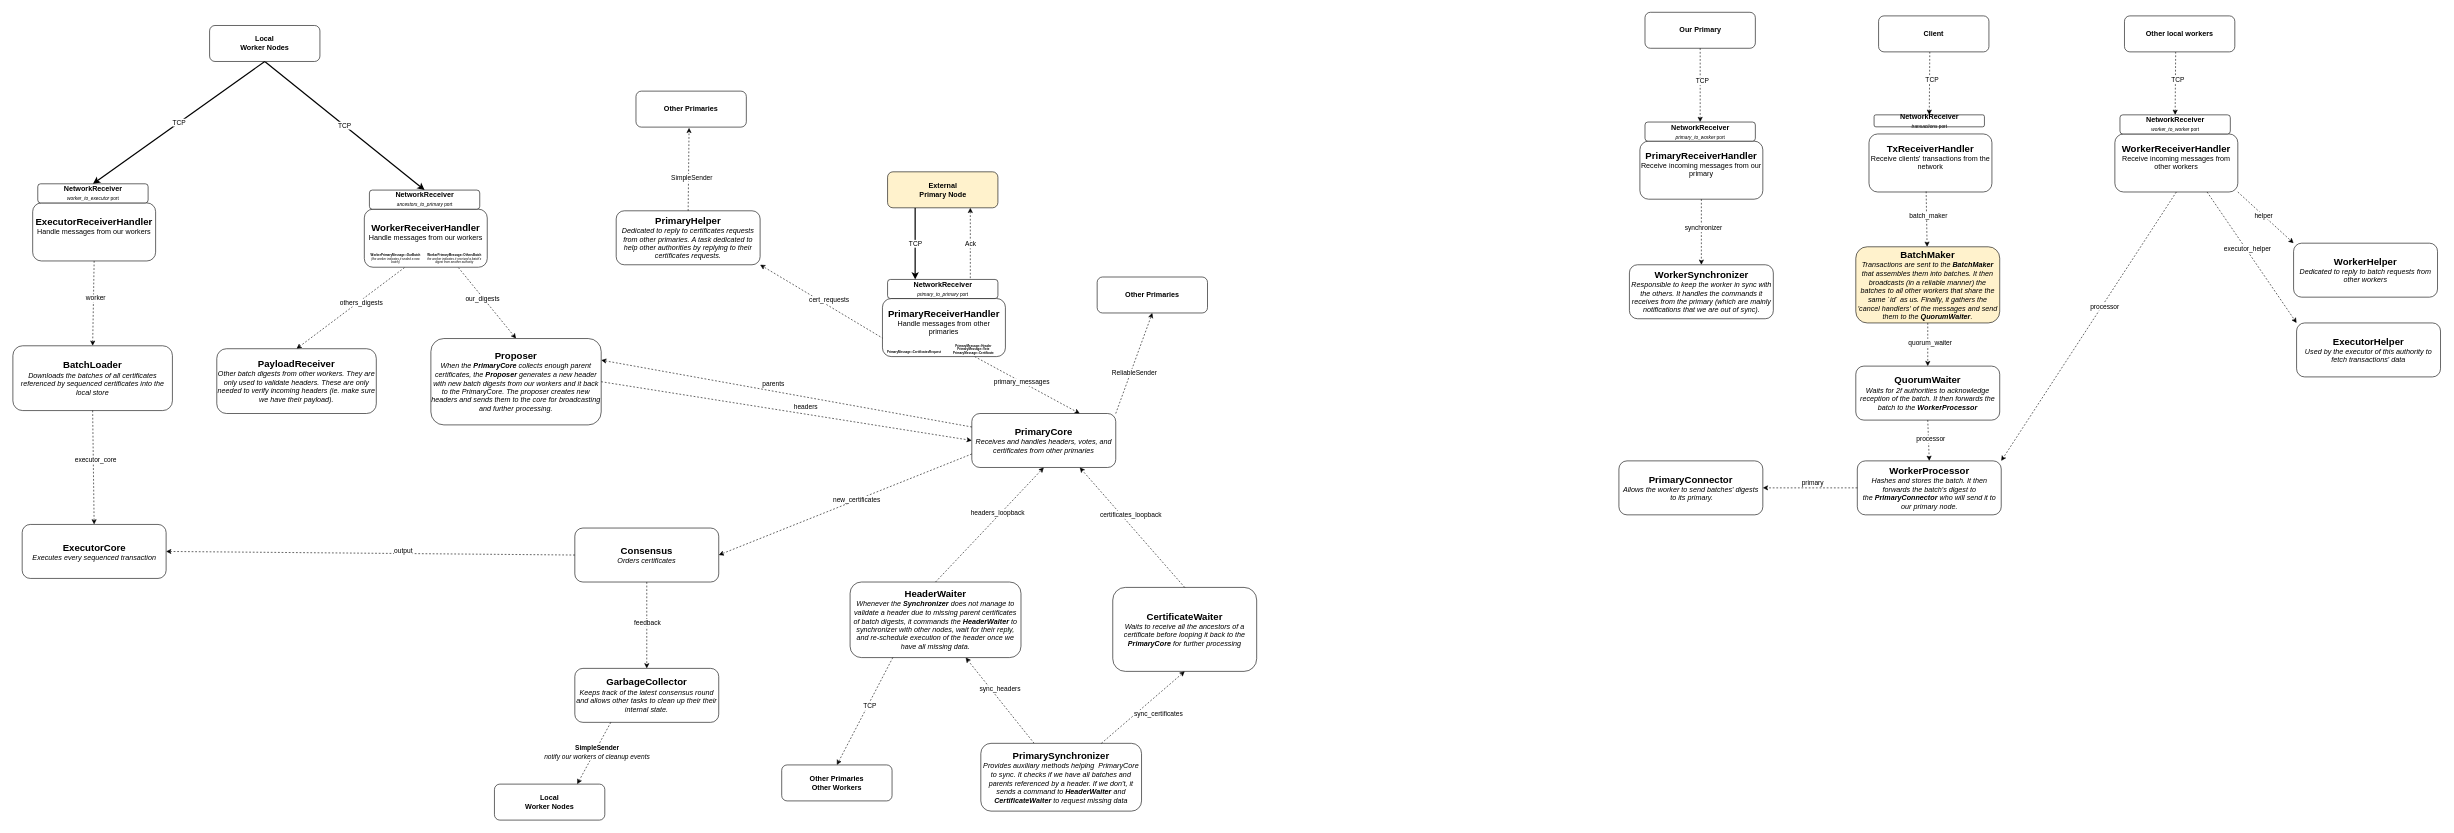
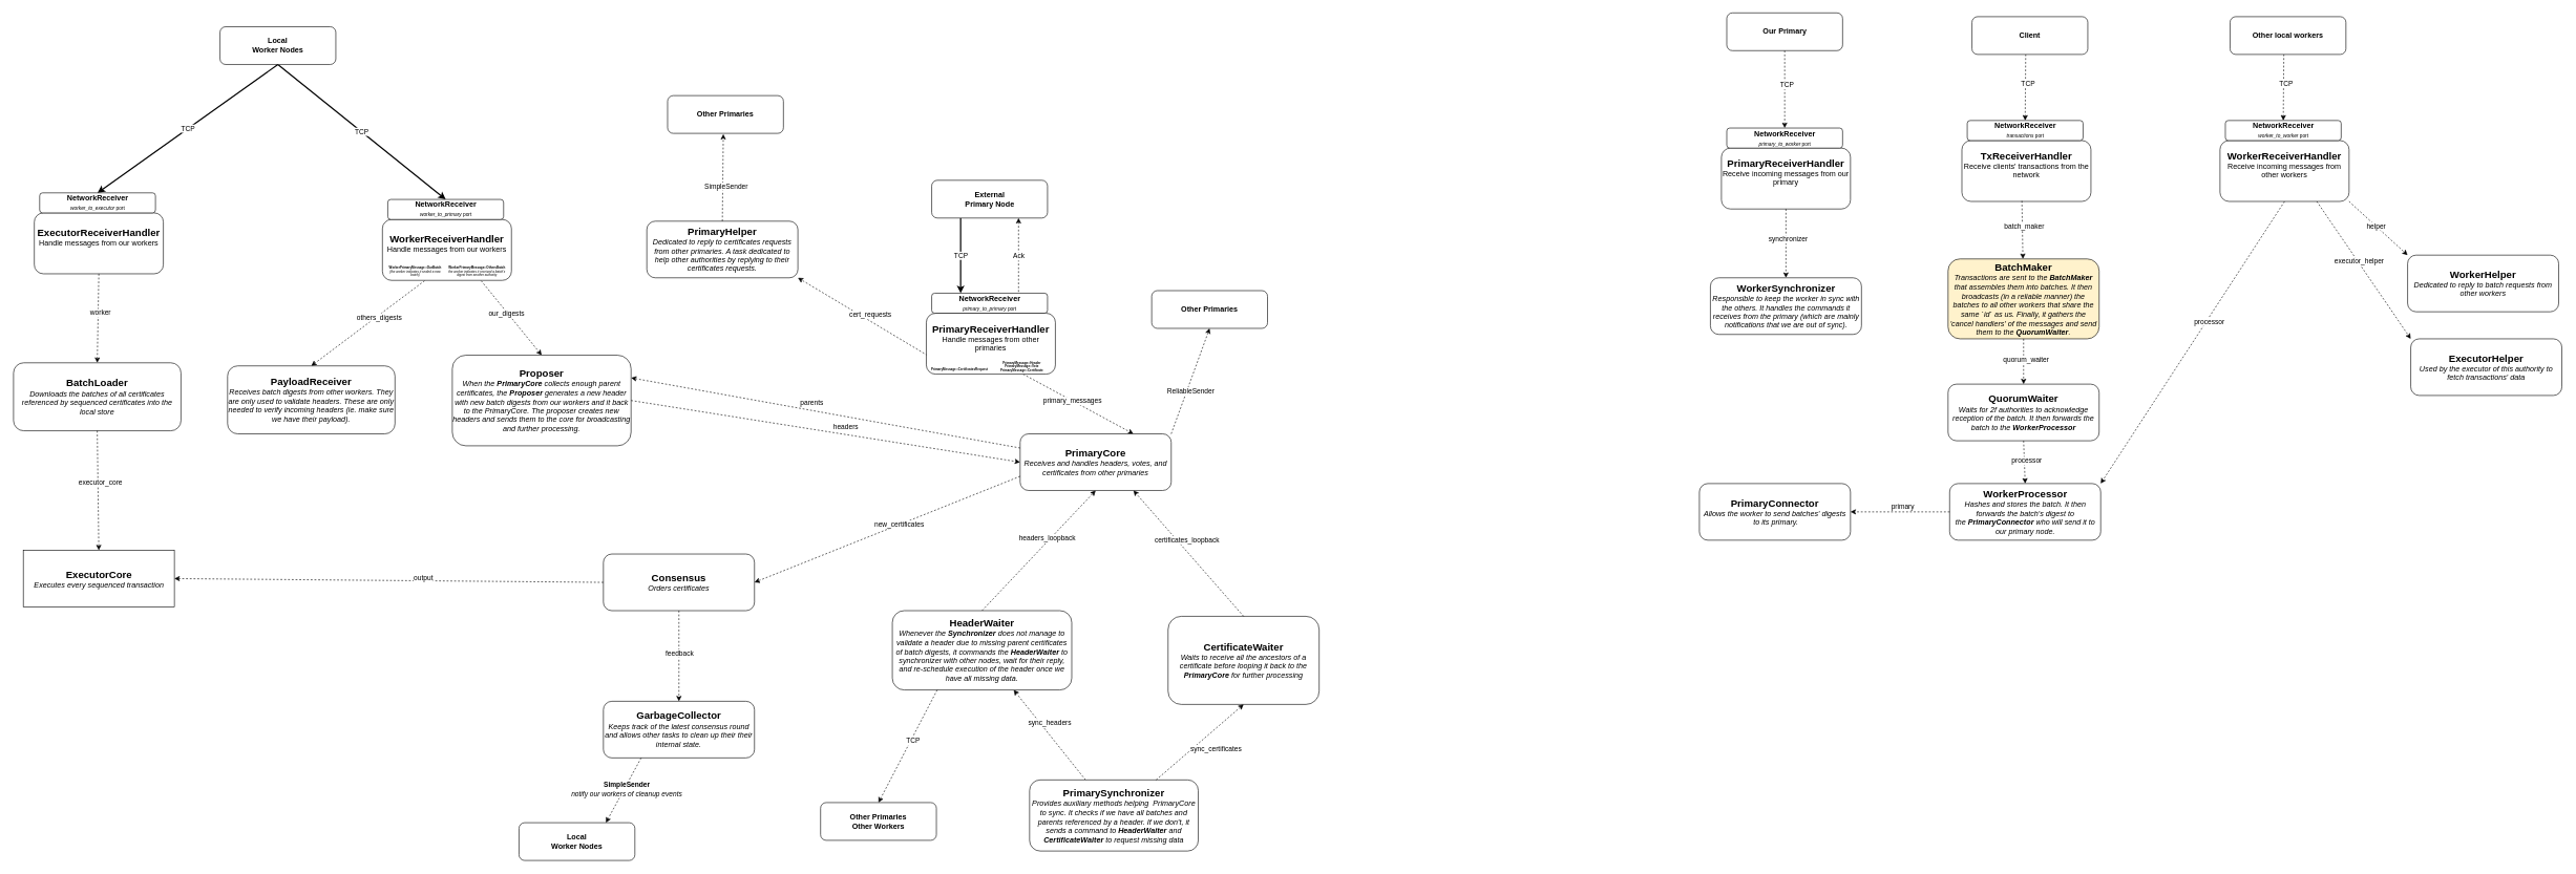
- <mxCell id="88" value="&lt;b&gt;NetworkReceiver&lt;/b&gt;&lt;br&gt;&lt;font style=&quot;&quot;&gt;&lt;span style=&quot;font-size: 8px;&quot;&gt;&lt;i&gt;transactions&lt;/i&gt;&amp;nbsp;port&lt;/span&gt;&lt;/font&gt;" style="rounded=1;whiteSpace=wrap;html=1;" vertex="1" parent="1"><mxGeometry x="3123.5" y="191" width="184" height="20" as="geometry" /></mxCell>
+ <mxCell id="88" value="&lt;b&gt;NetworkReceiver&lt;/b&gt;&lt;br&gt;&lt;font style=&quot;&quot;&gt;&lt;span style=&quot;font-size: 8px;&quot;&gt;&lt;i&gt;transactions&lt;/i&gt;&amp;nbsp;port&lt;/span&gt;&lt;/font&gt;" style="rounded=1;whiteSpace=wrap;html=1;" vertex="1" parent="1"><mxGeometry x="3123.5" y="191" width="184" height="31.865" as="geometry" /></mxCell>
- <mxCell id="13" value="&lt;b&gt;External &lt;br&gt;Primary Node&lt;/b&gt;" style="rounded=1;whiteSpace=wrap;html=1;fillColor=#fff2cc;" parent="1" vertex="1"><mxGeometry x="1478.5" y="286" width="184" height="60" as="geometry" /></mxCell>
+ <mxCell id="13" value="&lt;b&gt;External &lt;br&gt;Primary Node&lt;/b&gt;" style="rounded=1;whiteSpace=wrap;html=1;" parent="1" vertex="1"><mxGeometry x="1478.5" y="286" width="184" height="60" as="geometry" /></mxCell>
- <mxCell id="9" value="&lt;b&gt;NetworkReceiver&lt;/b&gt;&lt;br&gt;&lt;font style=&quot;font-size: 8px;&quot;&gt;&lt;i&gt;ancestors_to_primary&lt;/i&gt; port&lt;/font&gt;" style="rounded=1;whiteSpace=wrap;html=1;" parent="1" vertex="1"><mxGeometry x="614.5" y="316.46" width="184" height="31.865" as="geometry" /></mxCell>
+ <mxCell id="9" value="&lt;b&gt;NetworkReceiver&lt;/b&gt;&lt;br&gt;&lt;font style=&quot;font-size: 8px;&quot;&gt;&lt;i&gt;worker_to_primary&lt;/i&gt; port&lt;/font&gt;" style="rounded=1;whiteSpace=wrap;html=1;" parent="1" vertex="1"><mxGeometry x="614.5" y="316.46" width="184" height="31.865" as="geometry" /></mxCell>
- <mxCell id="29" value="&lt;span style=&quot;font-size: 16px;&quot;&gt;&lt;b&gt;PayloadReceiver&lt;/b&gt;&lt;/span&gt;&lt;br&gt;&lt;i&gt;Other batch digests from other workers. They are only used to validate headers.&amp;nbsp;These are only needed to verify incoming&amp;nbsp;headers (ie. make sure we have their payload).&lt;/i&gt;" style="rounded=1;whiteSpace=wrap;html=1;" parent="1" vertex="1"><mxGeometry x="360" y="581" width="266" height="108" as="geometry" /></mxCell>
+ <mxCell id="29" value="&lt;span style=&quot;font-size: 16px;&quot;&gt;&lt;b&gt;PayloadReceiver&lt;/b&gt;&lt;/span&gt;&lt;br&gt;&lt;i&gt;Receives batch digests from other workers. They are only used to validate headers.&amp;nbsp;These are only needed to verify incoming&amp;nbsp;headers (ie. make sure we have their payload).&lt;/i&gt;" style="rounded=1;whiteSpace=wrap;html=1;" parent="1" vertex="1"><mxGeometry x="360" y="581" width="266" height="108" as="geometry" /></mxCell>
- <mxCell id="45" value="&lt;span style=&quot;font-size: 16px;&quot;&gt;&lt;b&gt;ExecutorCore&lt;/b&gt;&lt;/span&gt;&lt;br&gt;&lt;i&gt;Executes every sequenced transaction&lt;/i&gt;" style="rounded=1;whiteSpace=wrap;html=1;" vertex="1" parent="1"><mxGeometry x="35.5" y="874" width="240" height="90" as="geometry" /></mxCell>
+ <mxCell id="45" value="&lt;span style=&quot;font-size: 16px;&quot;&gt;&lt;b&gt;ExecutorCore&lt;/b&gt;&lt;/span&gt;&lt;br&gt;&lt;i&gt;Executes every sequenced transaction&lt;/i&gt;" style="whiteSpace=wrap;html=1;rounded=0;" vertex="1" parent="1"><mxGeometry x="35.5" y="874" width="240" height="90" as="geometry" /></mxCell>
